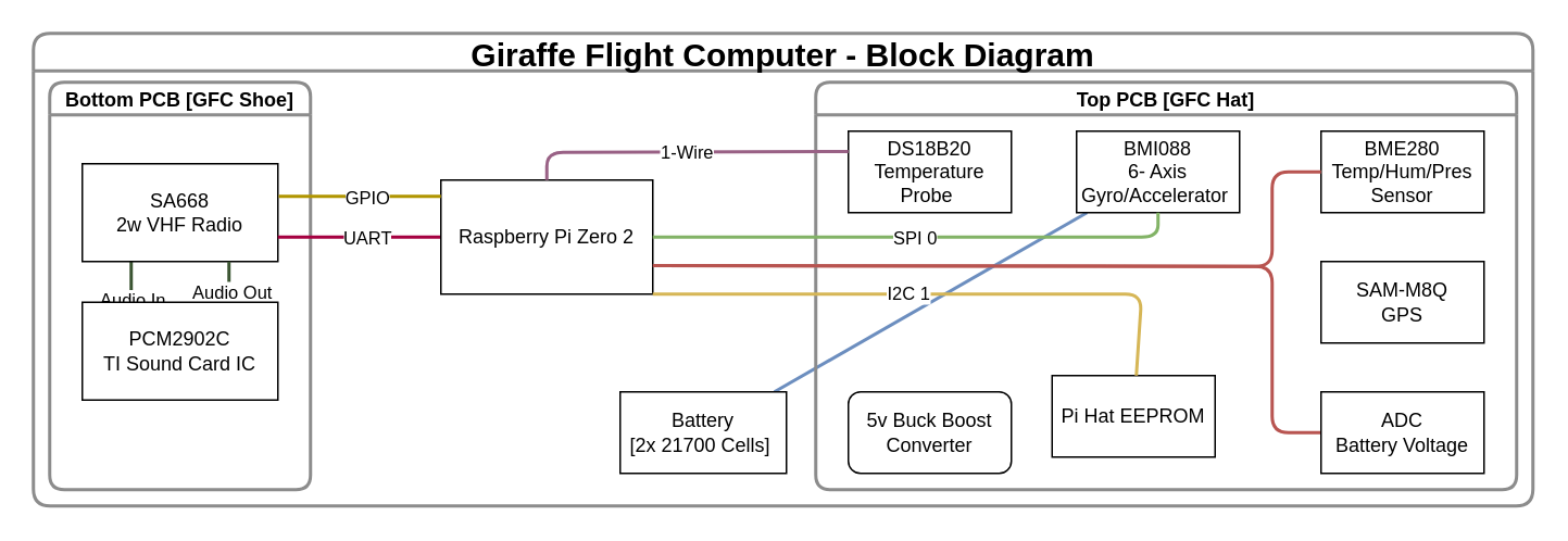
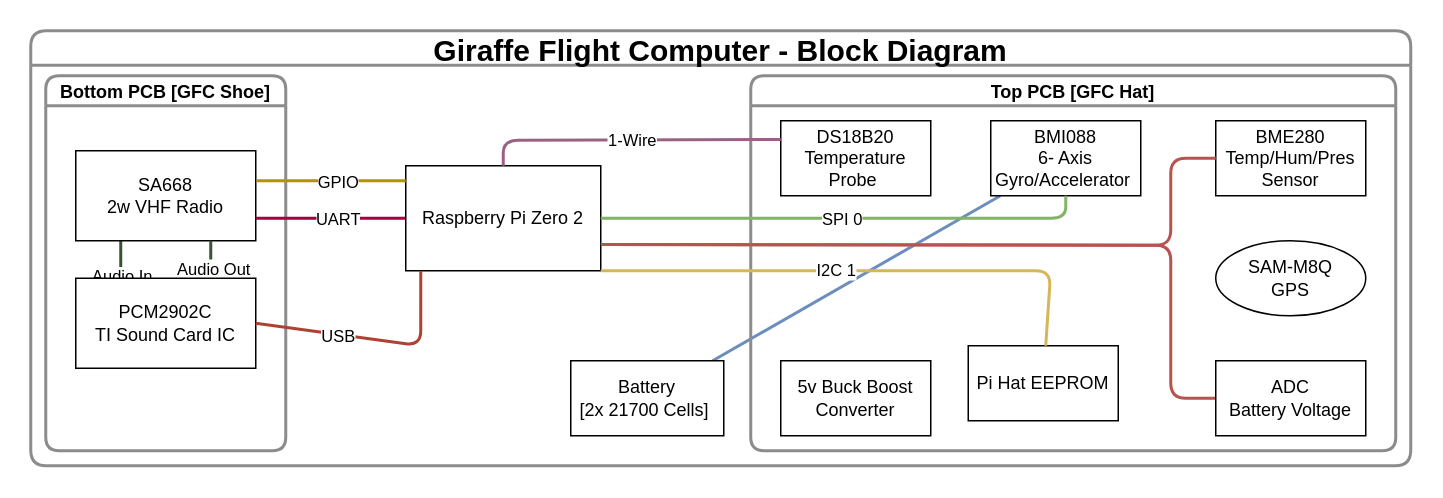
- <mxCell id="14" value="SAM-M8Q&lt;br&gt;GPS" style="whiteSpace=wrap;html=1;" parent="12" vertex="1"><mxGeometry x="310" y="110" width="100" height="50" as="geometry" /></mxCell>
+ <mxCell id="14" value="SAM-M8Q&lt;br&gt;GPS" style="ellipse;whiteSpace=wrap;html=1;" parent="12" vertex="1"><mxGeometry x="310" y="110" width="100" height="50" as="geometry" /></mxCell>
+ <mxCell id="26" style="edgeStyle=none;html=1;exitX=1;exitY=0.5;exitDx=0;exitDy=0;entryX=0.077;entryY=1.003;entryDx=0;entryDy=0;endArrow=none;endFill=0;strokeWidth=2;entryPerimeter=0;fillColor=#fad9d5;strokeColor=#ae4132;" parent="2" source="10" target="23" edge="1"><mxGeometry relative="1" as="geometry"><Array as="points"><mxPoint x="260" y="210" /></Array></mxGeometry></mxCell>
+ <mxCell id="27" value="USB" style="edgeLabel;html=1;align=center;verticalAlign=middle;resizable=0;points=[];" parent="26" vertex="1" connectable="0"><mxGeometry x="-0.219" relative="1" as="geometry"><mxPoint x="-8" as="offset" /></mxGeometry></mxCell>
- <mxCell id="18" value="5v Buck Boost Converter" style="whiteSpace=wrap;html=1;rounded=1;" parent="12" vertex="1"><mxGeometry x="20" y="190" width="100" height="50" as="geometry" /></mxCell>
+ <mxCell id="18" value="5v Buck Boost Converter" style="whiteSpace=wrap;html=1;" parent="12" vertex="1"><mxGeometry x="20" y="190" width="100" height="50" as="geometry" /></mxCell>
